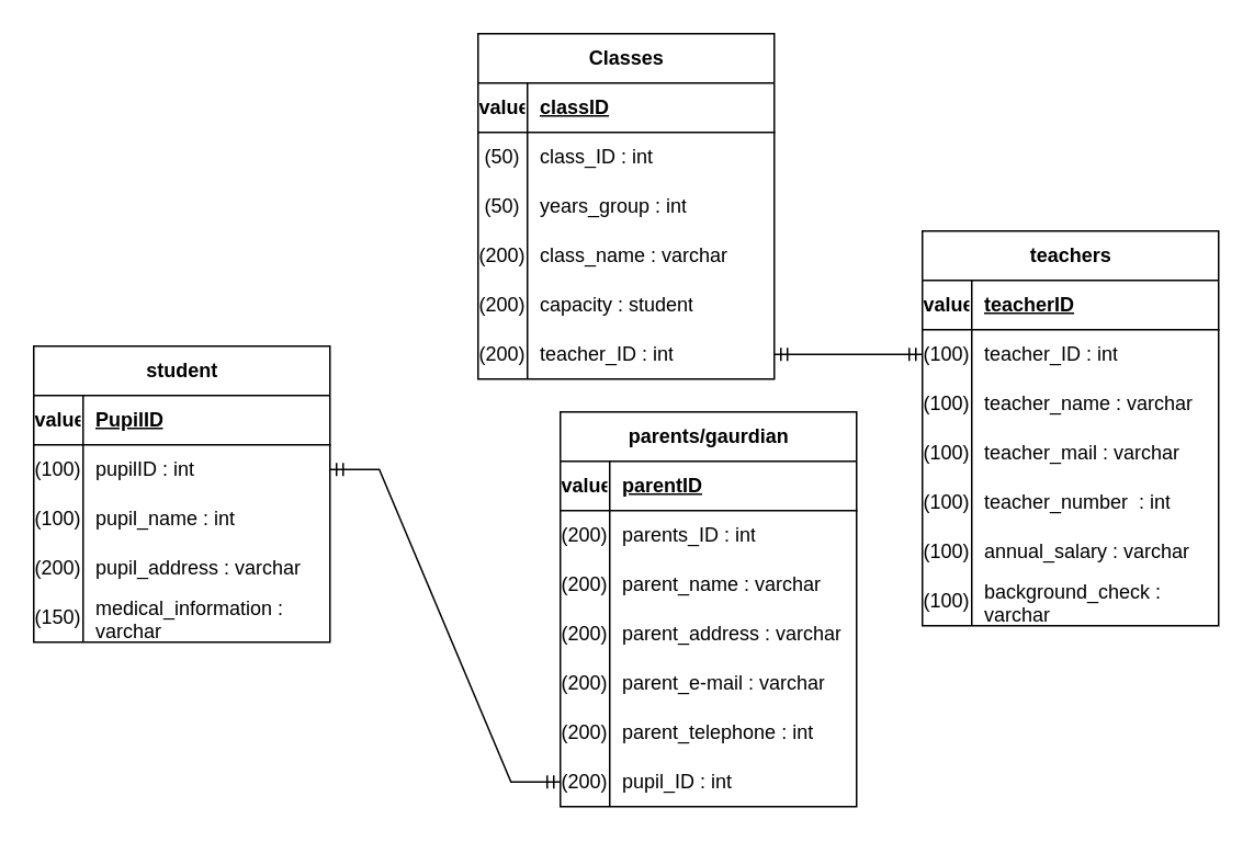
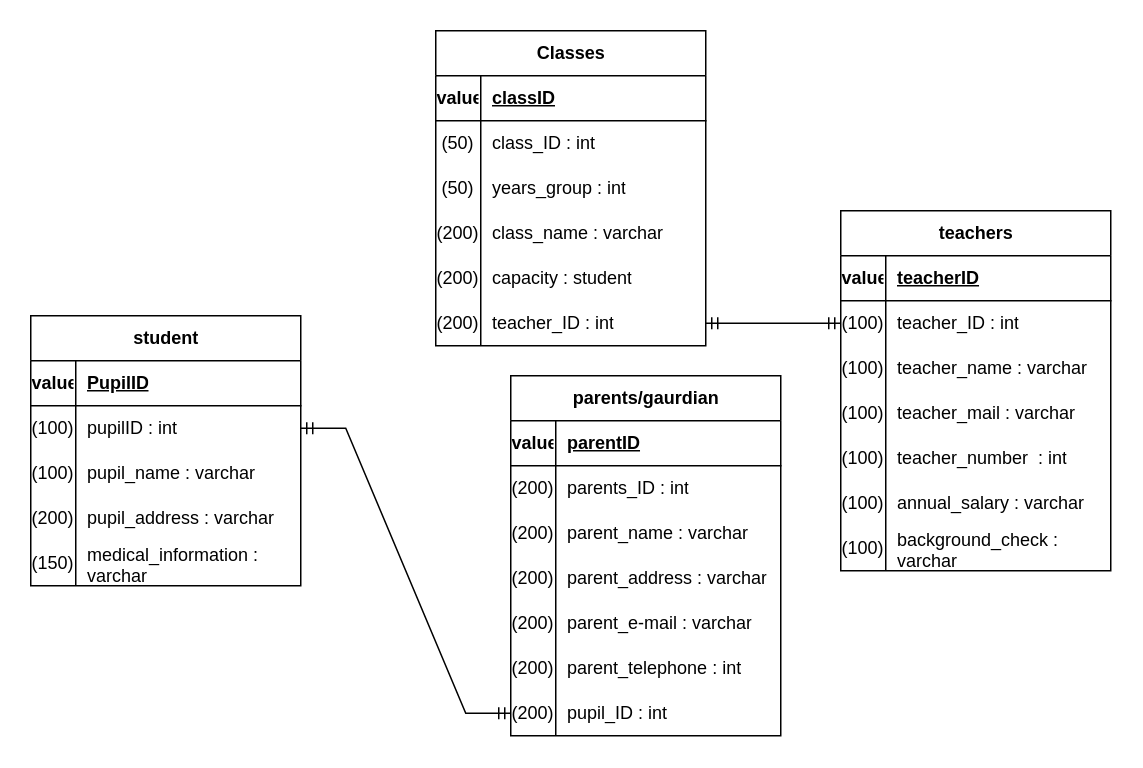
- <mxCell id="52" value="pupil_name : int" style="shape=partialRectangle;connectable=0;fillColor=none;top=0;left=0;bottom=0;right=0;align=left;spacingLeft=6;overflow=hidden;whiteSpace=wrap;html=1;" parent="50" vertex="1"><mxGeometry x="30" width="150" height="30" as="geometry"><mxRectangle width="150" height="30" as="alternateBounds" /></mxGeometry></mxCell>
+ <mxCell id="52" value="pupil_name : varchar" style="shape=partialRectangle;connectable=0;fillColor=none;top=0;left=0;bottom=0;right=0;align=left;spacingLeft=6;overflow=hidden;whiteSpace=wrap;html=1;" parent="50" vertex="1"><mxGeometry x="30" width="150" height="30" as="geometry"><mxRectangle width="150" height="30" as="alternateBounds" /></mxGeometry></mxCell>
